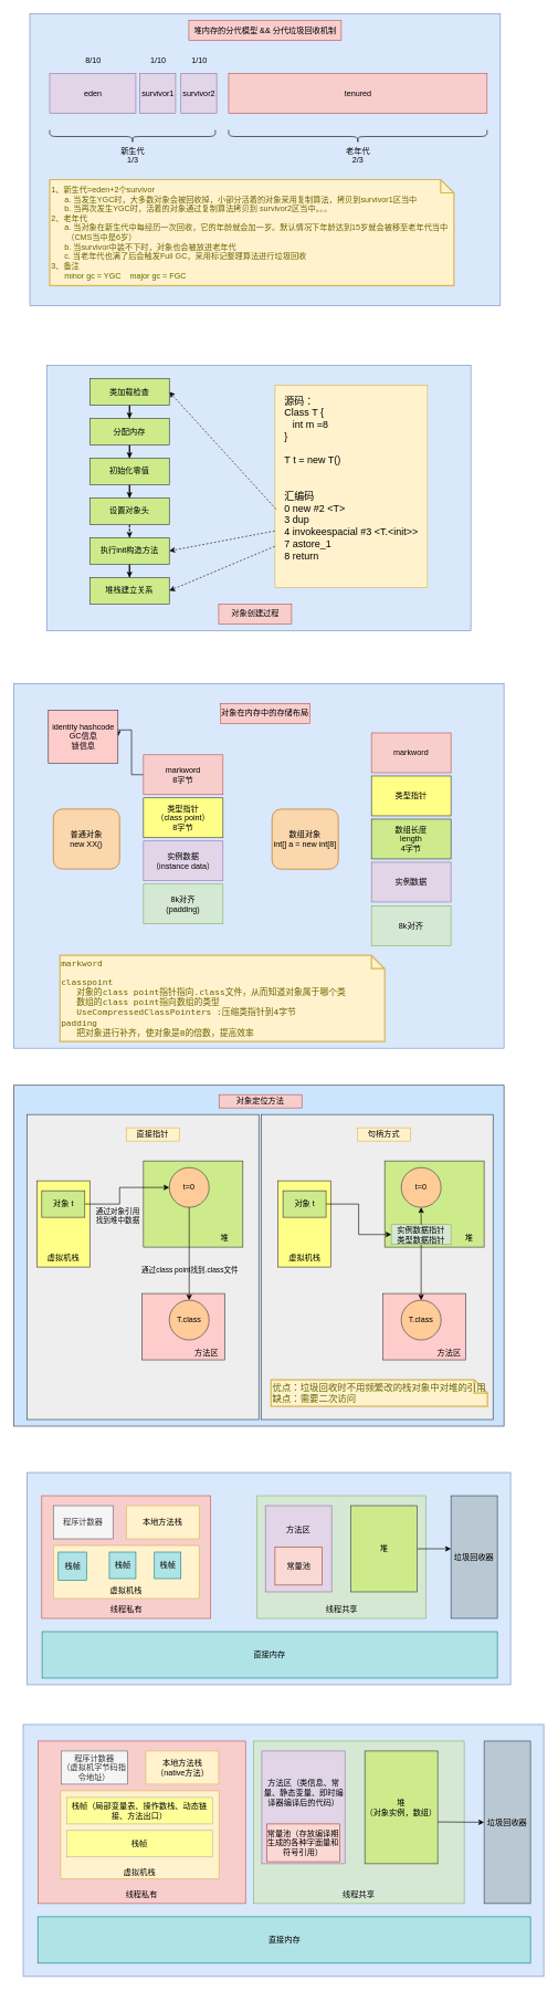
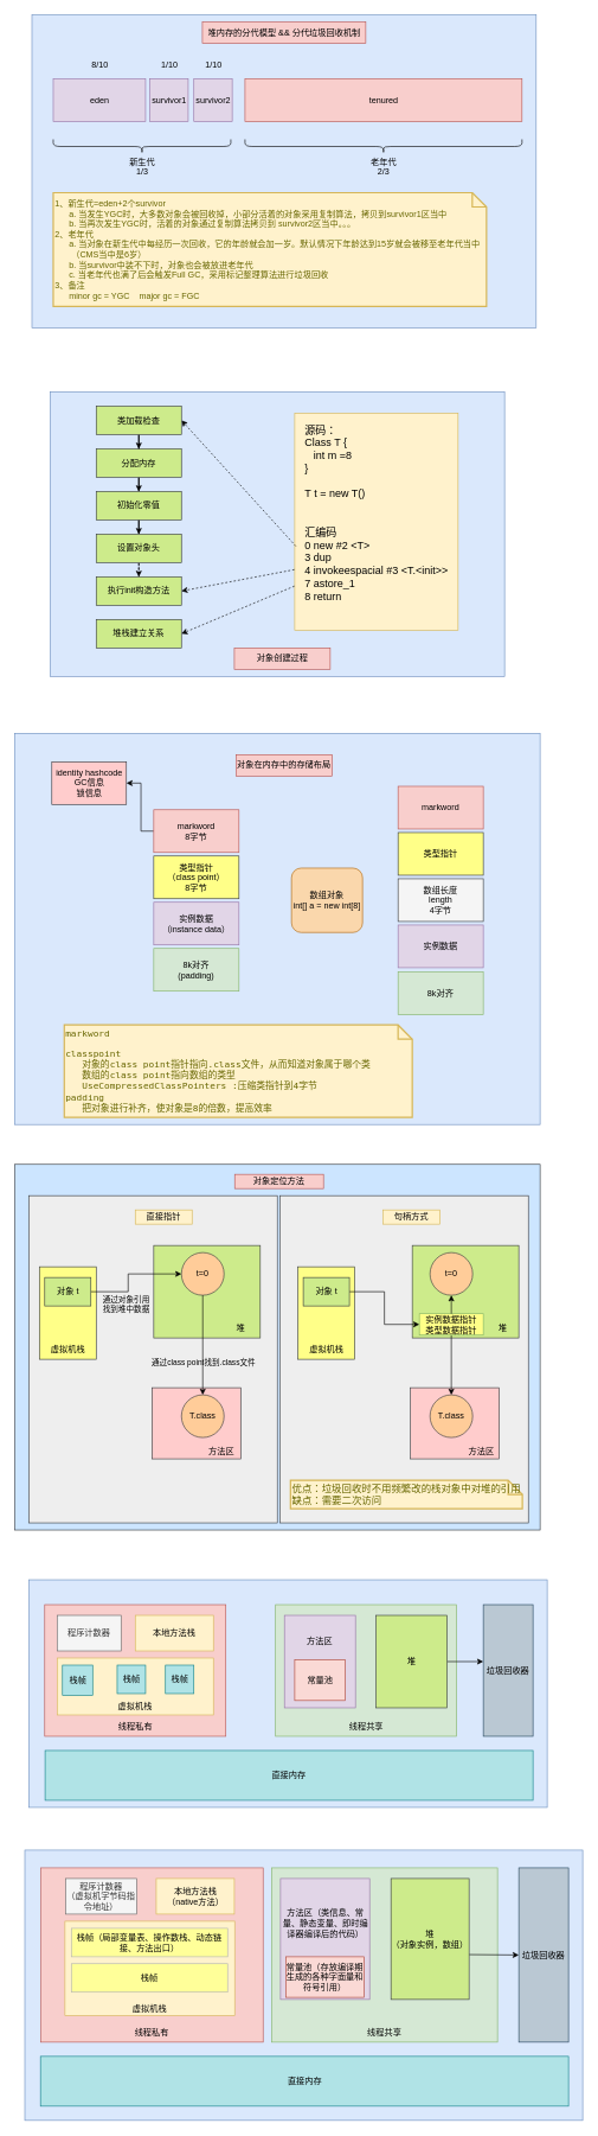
- <mxCell id="28" value="" style="edgeStyle=orthogonalEdgeStyle;rounded=0;orthogonalLoop=1;jettySize=auto;html=1;" edge="1" parent="1" source="29" target="30"><mxGeometry relative="1" as="geometry" /></mxCell>
- <mxCell id="21" value="对象创建过程" style="text;html=1;strokeColor=#b85450;fillColor=#f8cecc;align=center;verticalAlign=middle;whiteSpace=wrap;overflow=hidden;" parent="1" vertex="1"><mxGeometry x="329.5" y="910" width="110" height="30" as="geometry" /></mxCell>
+ <mxCell id="21" value="对象创建过程" style="text;html=1;strokeColor=#b85450;fillColor=#f8cecc;align=center;verticalAlign=middle;whiteSpace=wrap;overflow=hidden;" parent="1" vertex="1"><mxGeometry x="329.5" y="910" width="135" height="30" as="geometry" /></mxCell>
- <mxCell id="50" value="identity hashcode&lt;br&gt;GC信息&lt;br&gt;锁信息" style="rounded=0;whiteSpace=wrap;html=1;fillColor=#ffcccc;strokeColor=#36393d;align=center;" parent="1" vertex="1"><mxGeometry x="72.5" y="1070" width="105" height="80" as="geometry" /></mxCell>
+ <mxCell id="50" value="identity hashcode&lt;br&gt;GC信息&lt;br&gt;锁信息" style="rounded=0;whiteSpace=wrap;html=1;fillColor=#ffcccc;strokeColor=#36393d;align=center;" parent="1" vertex="1"><mxGeometry x="72.5" y="1070" width="105" height="60" as="geometry" /></mxCell>
- <mxCell id="48" value="普通对象&lt;br&gt;new XX()" style="rounded=1;whiteSpace=wrap;html=1;fillColor=#fad7ac;strokeColor=#b46504;" parent="1" vertex="1"><mxGeometry x="80" y="1219.25" width="100" height="90.5" as="geometry" /></mxCell>
- <mxCell id="44" value="数组长度&lt;br&gt;length&lt;br&gt;4字节" style="rounded=0;whiteSpace=wrap;html=1;fillColor=#cdeb8b;strokeColor=#36393d;" parent="1" vertex="1"><mxGeometry x="560" y="1234.5" width="120" height="60" as="geometry" /></mxCell>
+ <mxCell id="44" value="数组长度&lt;br&gt;length&lt;br&gt;4字节" style="rounded=0;whiteSpace=wrap;html=1;fillColor=#f5f5f5;strokeColor=#36393d;" parent="1" vertex="1"><mxGeometry x="560" y="1234.5" width="120" height="60" as="geometry" /></mxCell>
- <mxCell id="75" value="实例数据指针&lt;br&gt;类型数据指针" style="rounded=0;whiteSpace=wrap;html=1;labelBackgroundColor=none;fillColor=#d5e8d4;strokeColor=#82b366;" parent="1" vertex="1"><mxGeometry x="590" y="1846" width="90" height="30" as="geometry" /></mxCell>
+ <mxCell id="75" value="实例数据指针&lt;br&gt;类型数据指针" style="rounded=0;whiteSpace=wrap;html=1;labelBackgroundColor=none;fillColor=#ffff88;strokeColor=#82b366;" parent="1" vertex="1"><mxGeometry x="590" y="1846" width="90" height="30" as="geometry" /></mxCell>
